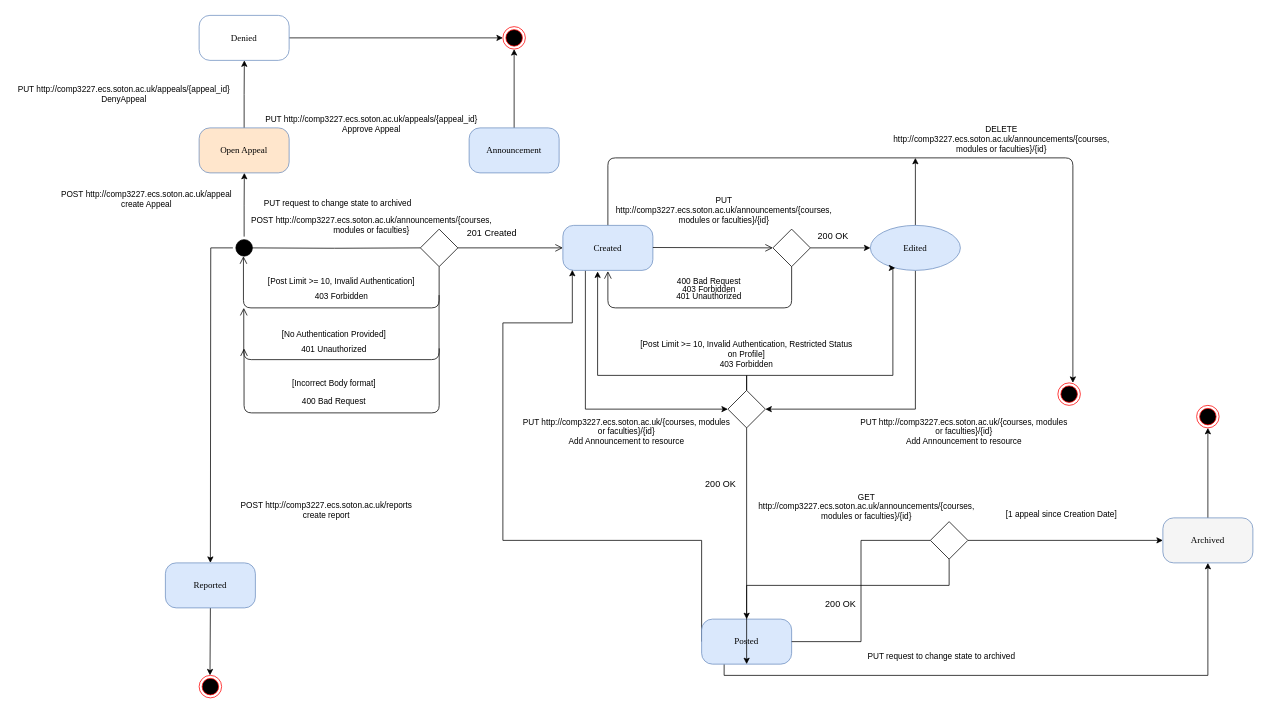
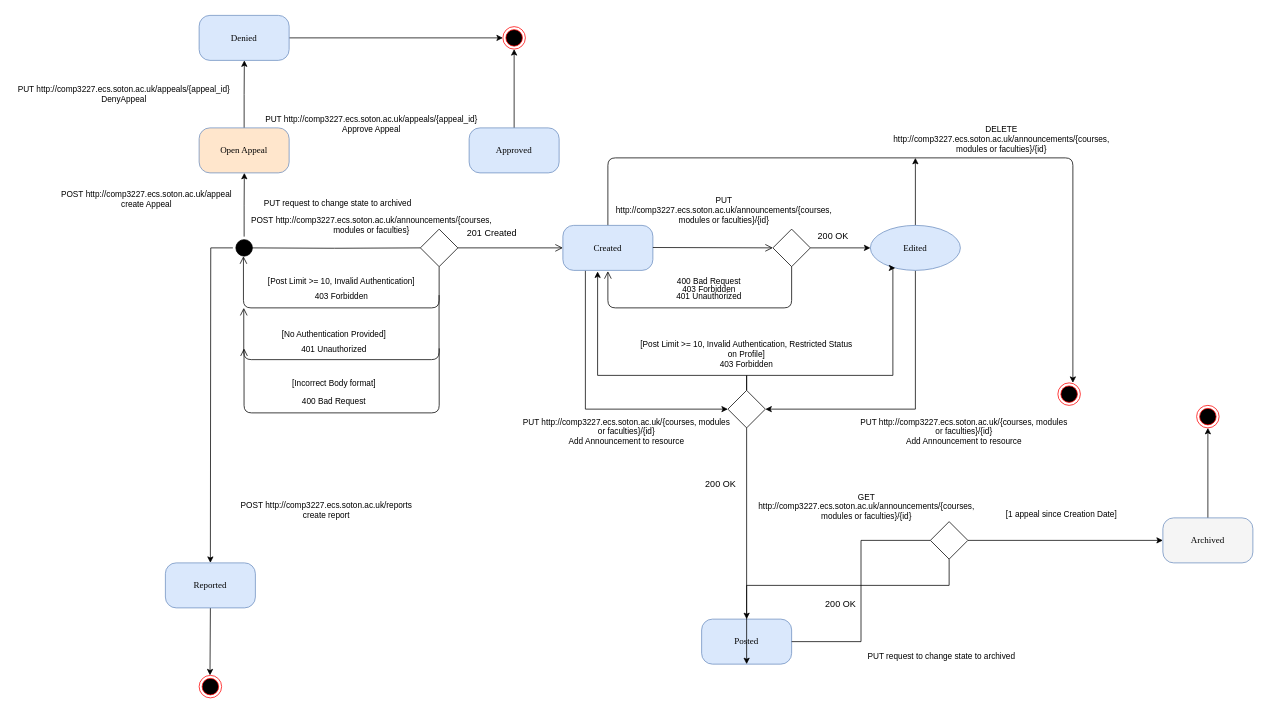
- <mxCell id="66" value="Denied" style="rounded=1;whiteSpace=wrap;html=1;arcSize=24;fillColor=#ffffff;strokeColor=#6c8ebf;shadow=0;comic=0;labelBackgroundColor=none;fontFamily=Verdana;fontSize=12;align=center;" vertex="1" parent="1"><mxGeometry x="265" y="20" width="120" height="60" as="geometry" /></mxCell>
+ <mxCell id="66" value="Denied" style="rounded=1;whiteSpace=wrap;html=1;arcSize=24;fillColor=#dae8fc;strokeColor=#6c8ebf;shadow=0;comic=0;labelBackgroundColor=none;fontFamily=Verdana;fontSize=12;align=center;" vertex="1" parent="1"><mxGeometry x="265" y="20" width="120" height="60" as="geometry" /></mxCell>
- <mxCell id="68" value="Announcement" style="rounded=1;whiteSpace=wrap;html=1;arcSize=24;fillColor=#dae8fc;strokeColor=#6c8ebf;shadow=0;comic=0;labelBackgroundColor=none;fontFamily=Verdana;fontSize=12;align=center;" vertex="1" parent="1"><mxGeometry x="625" y="170" width="120" height="60" as="geometry" /></mxCell>
+ <mxCell id="68" value="Approved" style="rounded=1;whiteSpace=wrap;html=1;arcSize=24;fillColor=#dae8fc;strokeColor=#6c8ebf;shadow=0;comic=0;labelBackgroundColor=none;fontFamily=Verdana;fontSize=12;align=center;" vertex="1" parent="1"><mxGeometry x="625" y="170" width="120" height="60" as="geometry" /></mxCell>
- <mxCell id="15" style="edgeStyle=orthogonalEdgeStyle;rounded=0;orthogonalLoop=1;jettySize=auto;html=1;exitX=0;exitY=0.5;exitDx=0;exitDy=0;entryX=0.105;entryY=0.989;entryDx=0;entryDy=0;entryPerimeter=0;" parent="1" source="18" target="7" edge="1"><mxGeometry relative="1" as="geometry"><Array as="points"><mxPoint x="670" y="720" /><mxPoint x="670" y="430" /><mxPoint x="763" y="430" /></Array></mxGeometry></mxCell>
- <mxCell id="17" style="edgeStyle=orthogonalEdgeStyle;rounded=0;orthogonalLoop=1;jettySize=auto;html=1;exitX=0.25;exitY=1;exitDx=0;exitDy=0;entryX=0.5;entryY=1;entryDx=0;entryDy=0;" edge="1" parent="1" source="18" target="20"><mxGeometry relative="1" as="geometry"><mxPoint x="964.765" y="960" as="targetPoint" /><Array as="points"><mxPoint x="965" y="900" /><mxPoint x="1610" y="900" /></Array></mxGeometry></mxCell>
